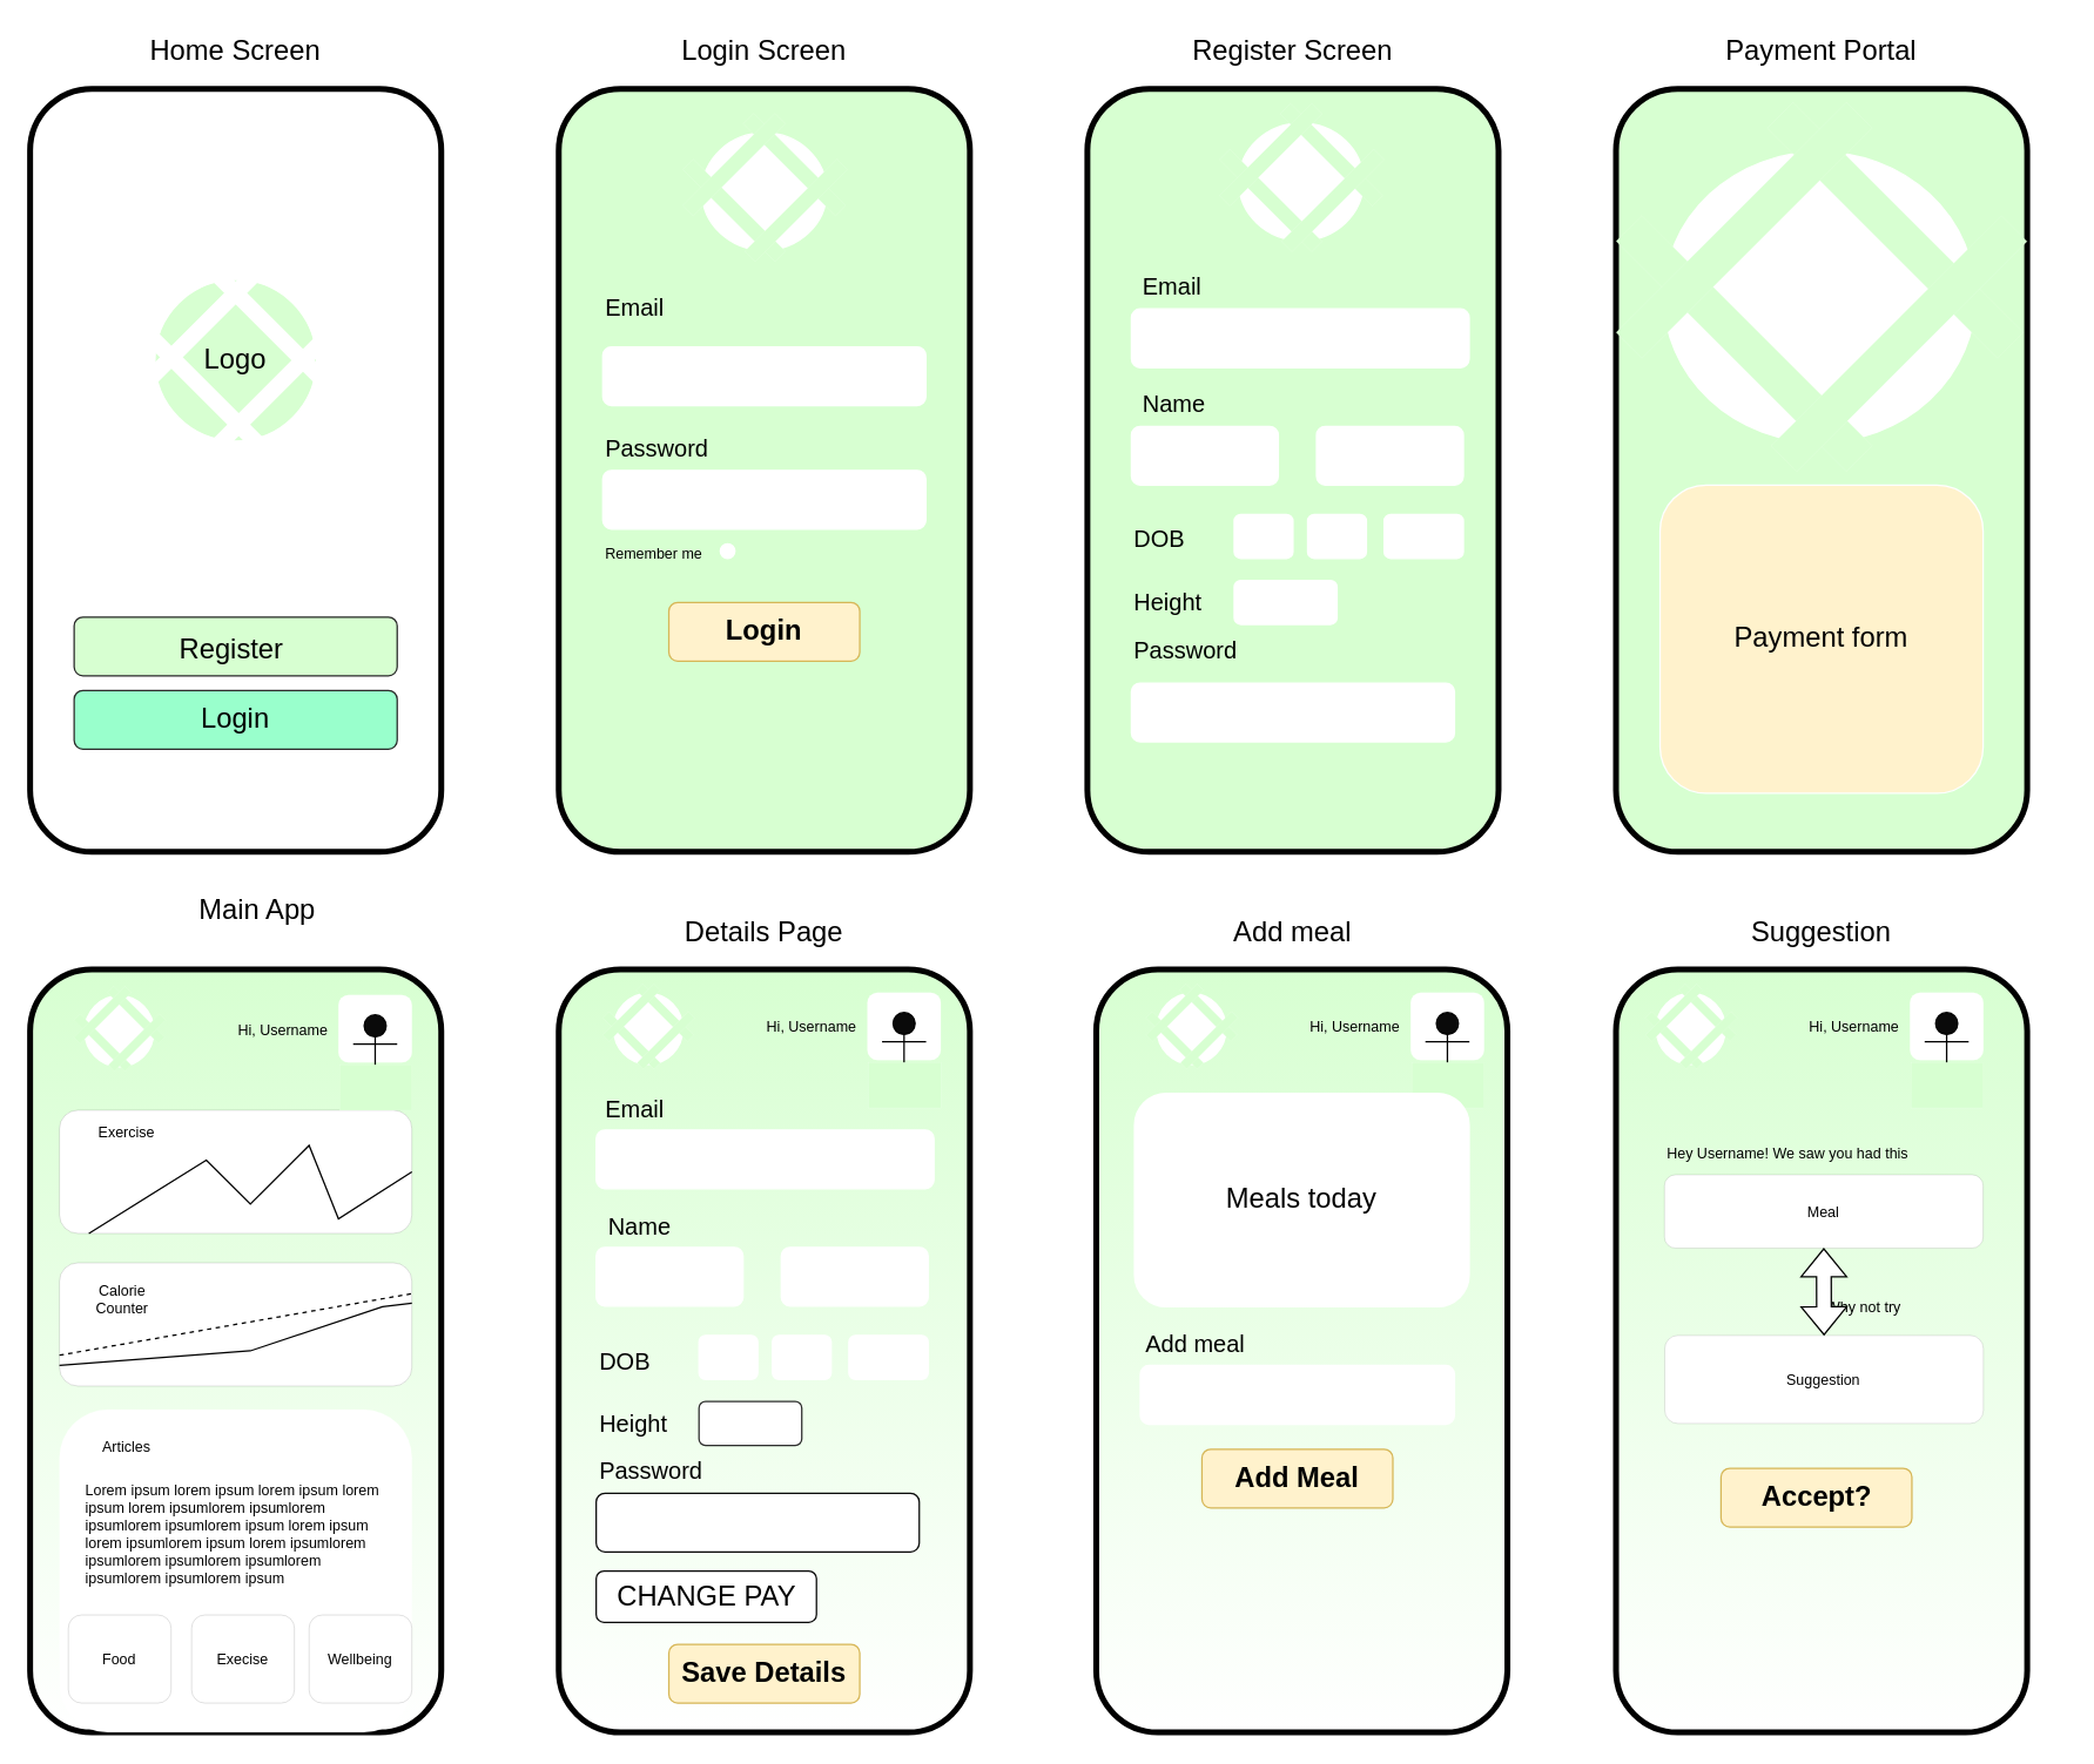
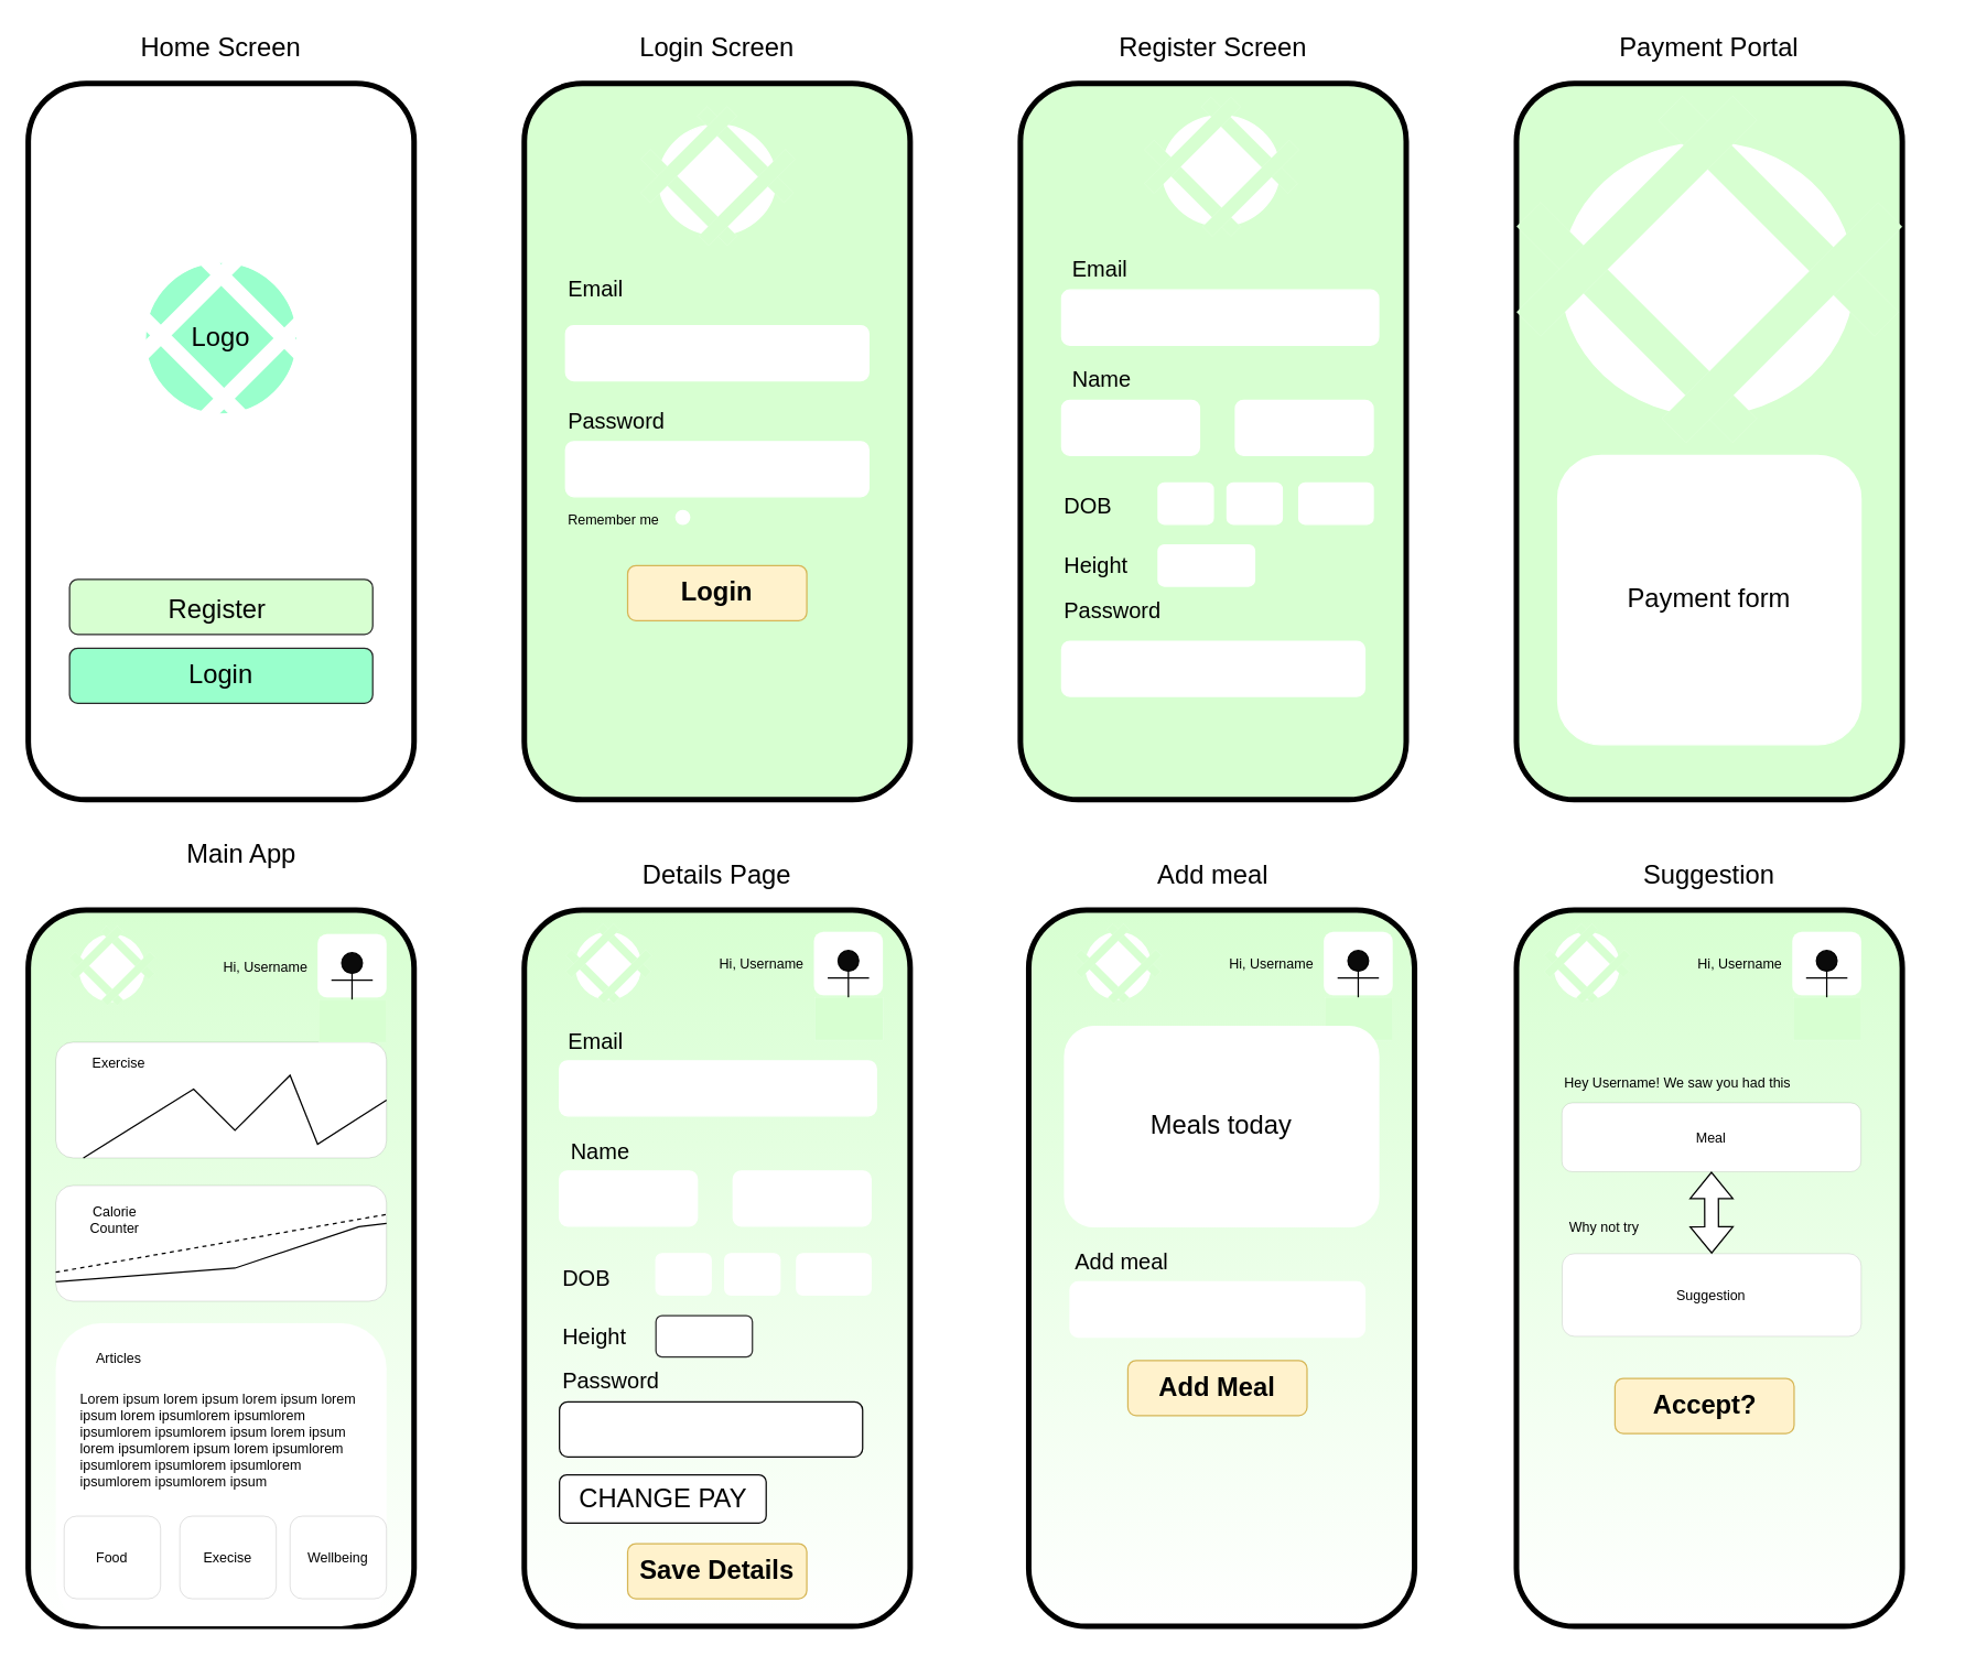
- <mxCell id="25" value="Logo" style="ellipse;whiteSpace=wrap;html=1;aspect=fixed;strokeColor=#FFFFFF;strokeWidth=1;fontSize=19;fontColor=#030303;fillColor=#D7FFD1;" vertex="1" parent="24"><mxGeometry x="52.177" y="52.177" width="110" height="110" as="geometry" /></mxCell>
+ <mxCell id="25" value="Logo" style="ellipse;whiteSpace=wrap;html=1;aspect=fixed;strokeColor=#FFFFFF;strokeWidth=1;fontSize=19;fontColor=#030303;fillColor=#99ffcc;" vertex="1" parent="24"><mxGeometry x="52.177" y="52.177" width="110" height="110" as="geometry" /></mxCell>
- <mxCell id="61" value="Payment form" style="rounded=1;whiteSpace=wrap;html=1;strokeColor=#FFFFFF;strokeWidth=1;fontSize=19;fontColor=#030303;fillColor=#fff2cc;" vertex="1" parent="1"><mxGeometry x="1130" y="330" width="220" height="210" as="geometry" /></mxCell>
+ <mxCell id="61" value="Payment form" style="rounded=1;whiteSpace=wrap;html=1;strokeColor=#FFFFFF;strokeWidth=1;fontSize=19;fontColor=#030303;fillColor=#FFFFFF;" vertex="1" parent="1"><mxGeometry x="1130" y="330" width="220" height="210" as="geometry" /></mxCell>
- <mxCell id="142" value="Why not try" style="text;html=1;strokeColor=none;fillColor=none;align=center;verticalAlign=middle;whiteSpace=wrap;rounded=0;labelBackgroundColor=none;strokeWidth=0;fontFamily=Helvetica;fontSize=10;fontColor=#000000;" vertex="1" parent="1"><mxGeometry x="1238" y="880" width="62" height="20" as="geometry" /></mxCell>
+ <mxCell id="142" value="Why not try" style="text;html=1;strokeColor=none;fillColor=none;align=center;verticalAlign=middle;whiteSpace=wrap;rounded=0;labelBackgroundColor=none;strokeWidth=0;fontFamily=Helvetica;fontSize=10;fontColor=#000000;" vertex="1" parent="1"><mxGeometry x="1133" y="880" width="62" height="20" as="geometry" /></mxCell>
